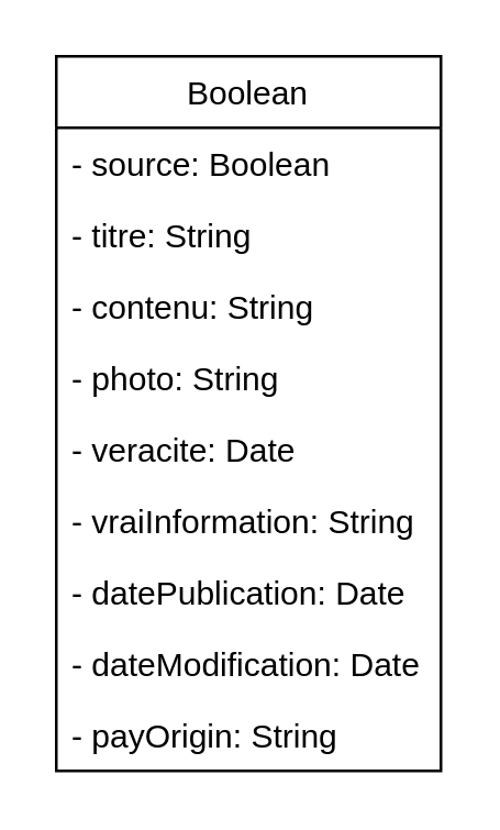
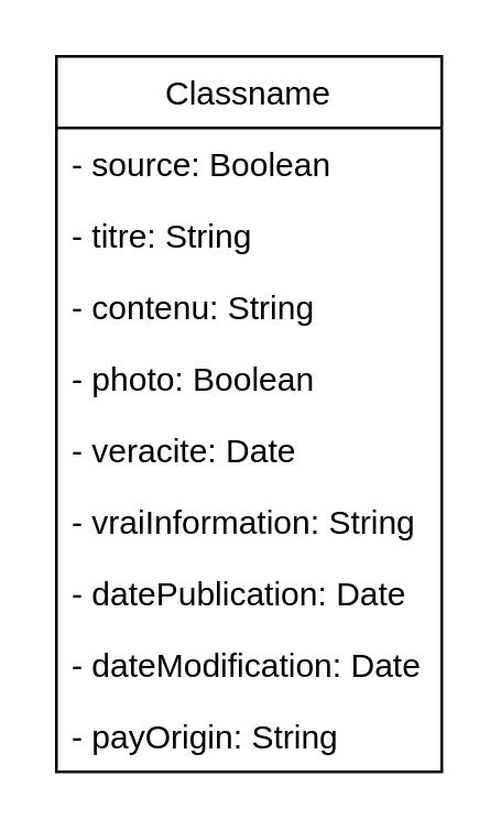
- <mxCell id="2" value="Boolean" style="swimlane;fontStyle=0;childLayout=stackLayout;horizontal=1;startSize=26;fillColor=none;horizontalStack=0;resizeParent=1;resizeParentMax=0;resizeLast=0;collapsible=1;marginBottom=0;" vertex="1" parent="1"><mxGeometry x="20" y="20" width="140" height="260" as="geometry" /></mxCell>
+ <mxCell id="2" value="Classname" style="swimlane;fontStyle=0;childLayout=stackLayout;horizontal=1;startSize=26;fillColor=none;horizontalStack=0;resizeParent=1;resizeParentMax=0;resizeLast=0;collapsible=1;marginBottom=0;" vertex="1" parent="1"><mxGeometry x="20" y="20" width="140" height="260" as="geometry" /></mxCell>
- <mxCell id="6" value="- photo: String" style="text;strokeColor=none;fillColor=none;align=left;verticalAlign=top;spacingLeft=4;spacingRight=4;overflow=hidden;rotatable=0;points=[[0,0.5],[1,0.5]];portConstraint=eastwest;" vertex="1" parent="2"><mxGeometry y="104" width="140" height="26" as="geometry" /></mxCell>
+ <mxCell id="6" value="- photo: Boolean" style="text;strokeColor=none;fillColor=none;align=left;verticalAlign=top;spacingLeft=4;spacingRight=4;overflow=hidden;rotatable=0;points=[[0,0.5],[1,0.5]];portConstraint=eastwest;" vertex="1" parent="2"><mxGeometry y="104" width="140" height="26" as="geometry" /></mxCell>
